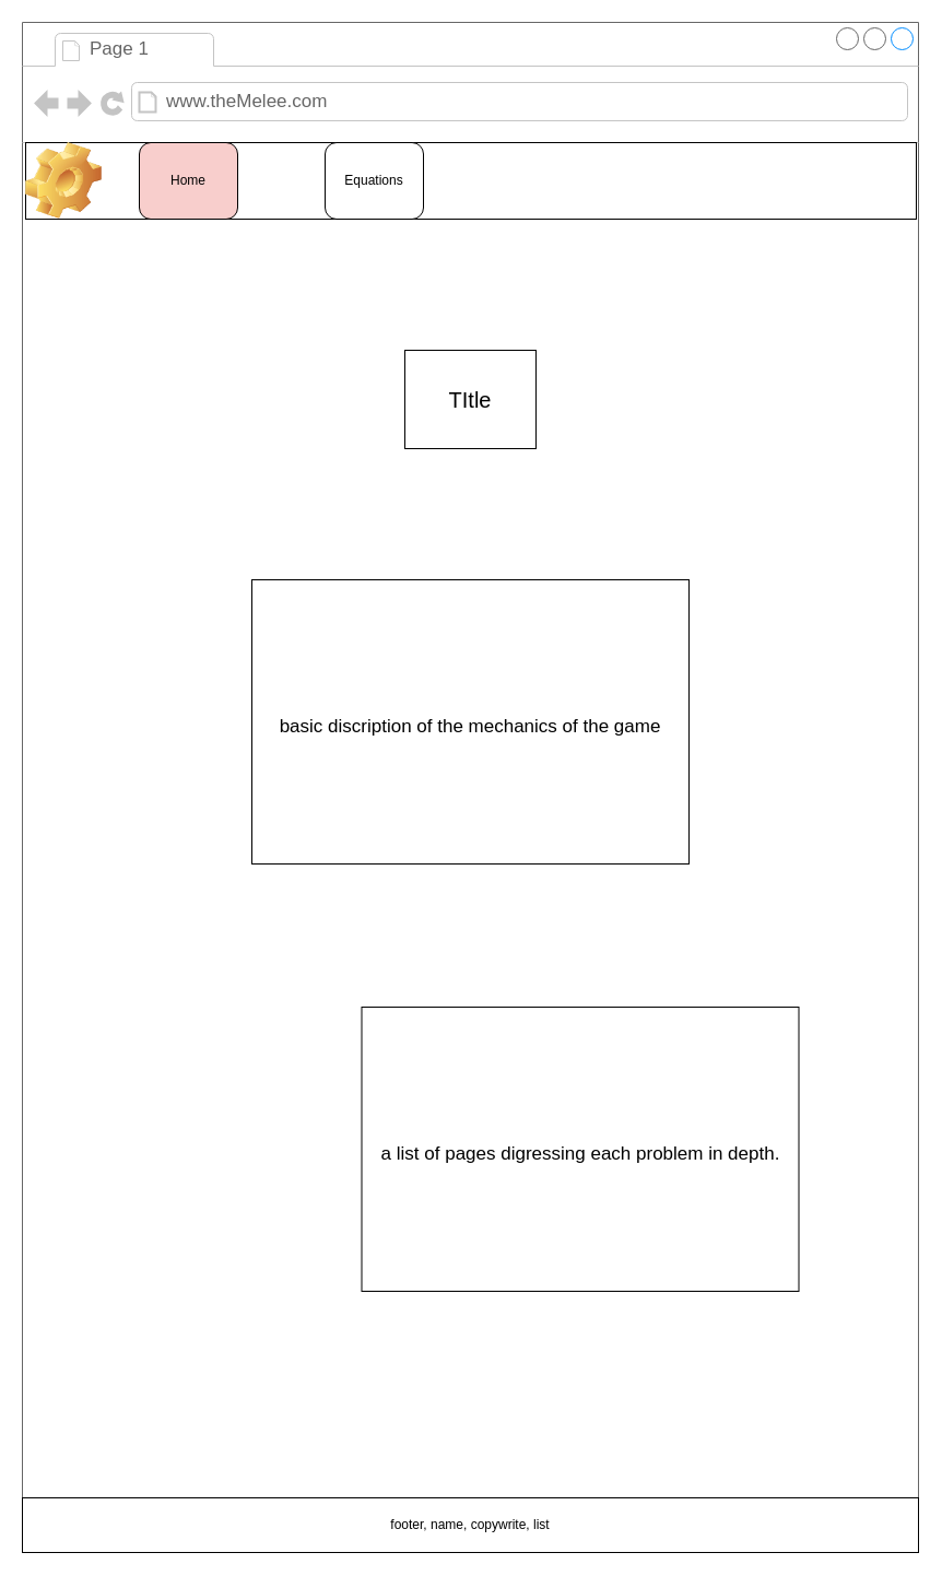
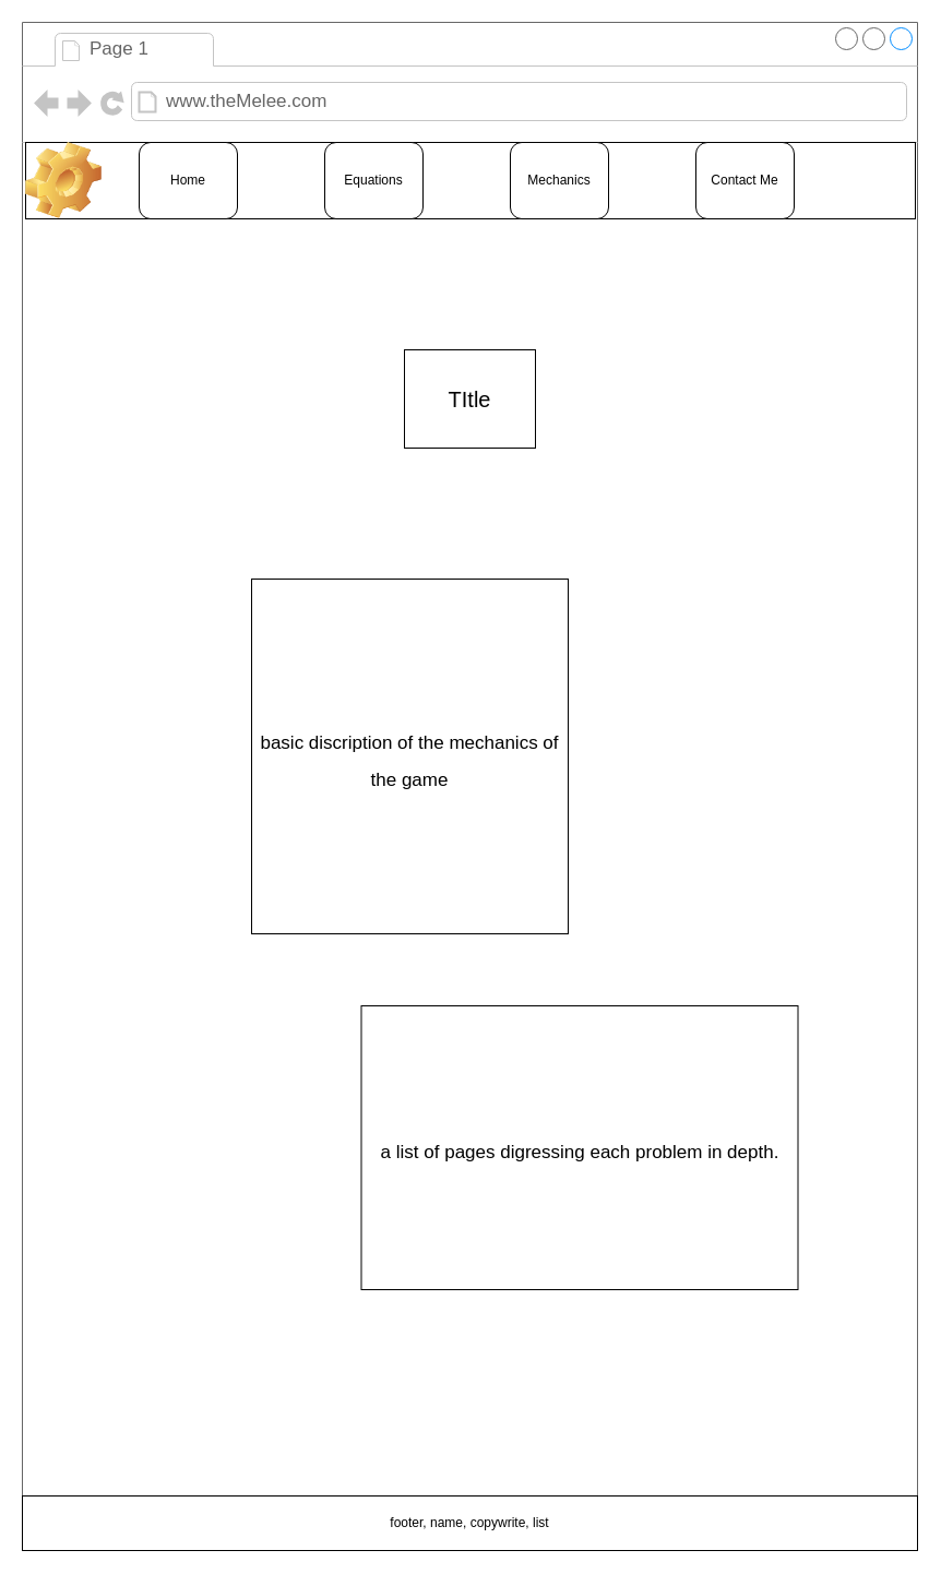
- <mxCell id="7" value="&lt;div&gt;Home&lt;/div&gt;" style="rounded=1;whiteSpace=wrap;html=1;fillColor=#f8cecc;" parent="1" vertex="1"><mxGeometry x="127" y="130" width="90" height="70" as="geometry" /></mxCell>
+ <mxCell id="7" value="&lt;div&gt;Home&lt;/div&gt;" style="rounded=1;whiteSpace=wrap;html=1;" parent="1" vertex="1"><mxGeometry x="127" y="130" width="90" height="70" as="geometry" /></mxCell>
+ <mxCell id="9" value="Mechanics" style="rounded=1;whiteSpace=wrap;html=1;" parent="1" vertex="1"><mxGeometry x="467" y="130" width="90" height="70" as="geometry" /></mxCell>
+ <mxCell id="10" value="&lt;div&gt;Contact Me&lt;/div&gt;" style="rounded=1;whiteSpace=wrap;html=1;" parent="1" vertex="1"><mxGeometry x="637" y="130" width="90" height="70" as="geometry" /></mxCell>
- <mxCell id="11" value="&lt;font style=&quot;font-size: 17px;&quot;&gt;basic discription of the mechanics of the game&lt;/font&gt;" style="rounded=0;whiteSpace=wrap;html=1;fontSize=28;fillColor=none;" vertex="1" parent="1"><mxGeometry x="230" y="530" width="400" height="260" as="geometry" /></mxCell>
+ <mxCell id="11" value="&lt;font style=&quot;font-size: 17px;&quot;&gt;basic discription of the mechanics of the game&lt;/font&gt;" style="rounded=0;whiteSpace=wrap;html=1;fontSize=28;fillColor=none;" vertex="1" parent="1"><mxGeometry x="230" y="530" width="290" height="325" as="geometry" /></mxCell>
